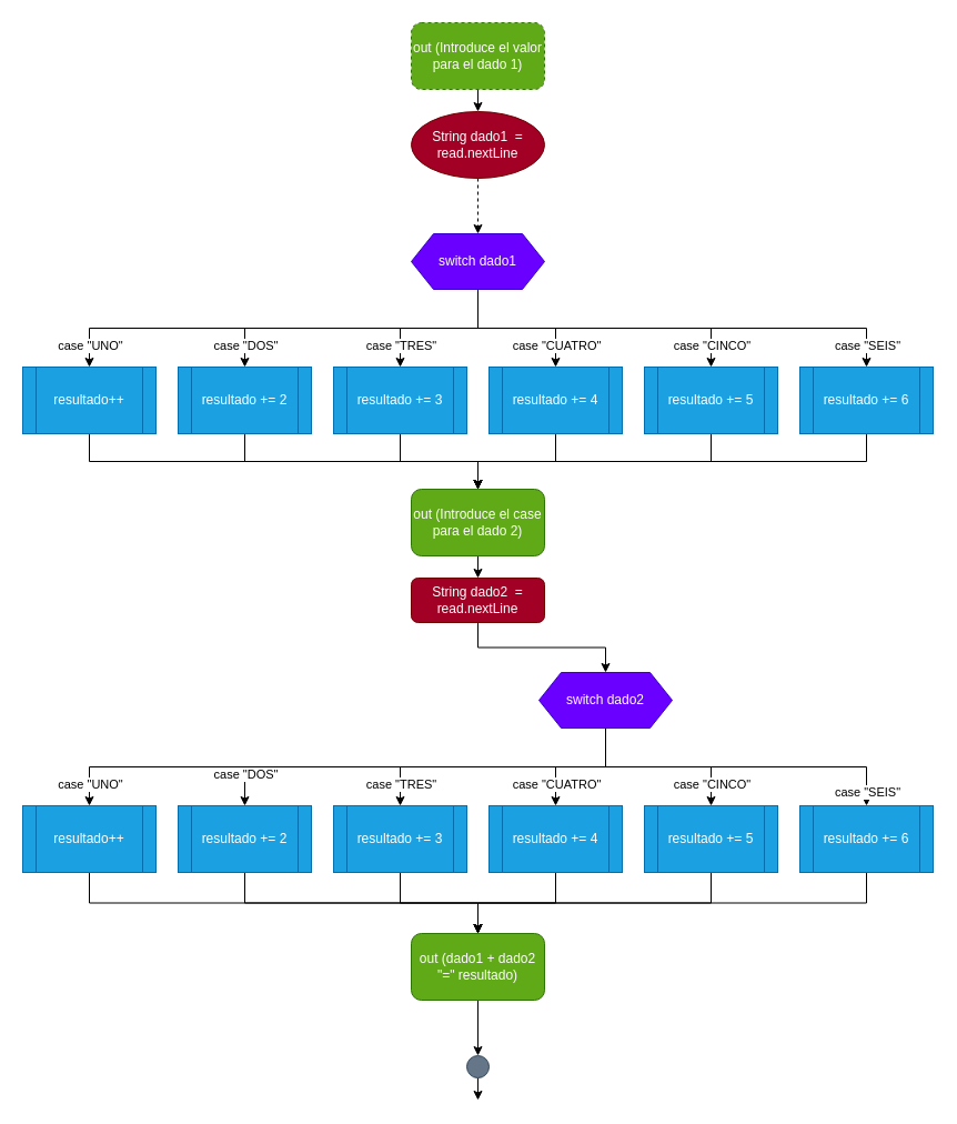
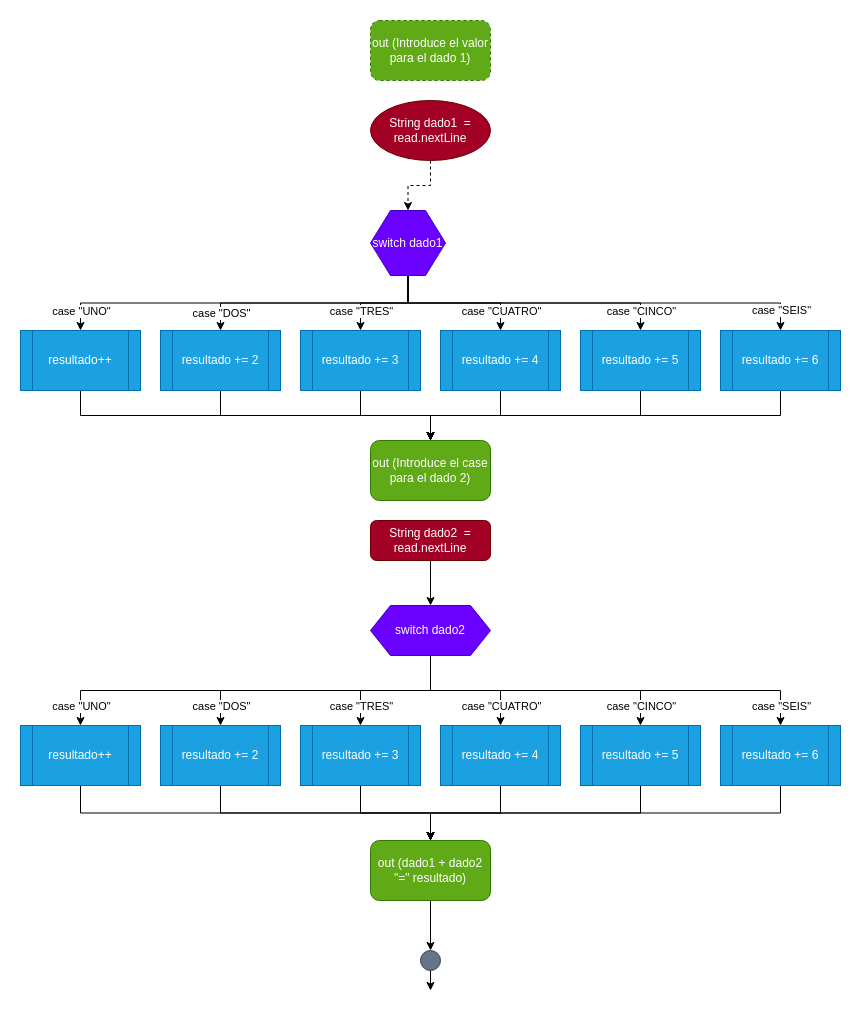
- <mxCell id="2" style="edgeStyle=orthogonalEdgeStyle;rounded=0;orthogonalLoop=1;jettySize=auto;html=1;exitX=0.5;exitY=1;exitDx=0;exitDy=0;entryX=0.5;entryY=0;entryDx=0;entryDy=0;" edge="1" parent="1" source="3" target="5"><mxGeometry relative="1" as="geometry" /></mxCell>
- <mxCell id="14" value="switch dado1" style="shape=hexagon;perimeter=hexagonPerimeter2;whiteSpace=wrap;html=1;fixedSize=1;fillColor=#6a00ff;fontColor=#ffffff;strokeColor=#3700CC;" vertex="1" parent="1"><mxGeometry x="370" y="210" width="120" height="50" as="geometry" /></mxCell>
+ <mxCell id="14" value="switch dado1" style="shape=hexagon;perimeter=hexagonPerimeter2;whiteSpace=wrap;html=1;fixedSize=1;fillColor=#6a00ff;fontColor=#ffffff;strokeColor=#3700CC;" vertex="1" parent="1"><mxGeometry x="370" y="210" width="75" height="65" as="geometry" /></mxCell>
- <mxCell id="31" style="edgeStyle=orthogonalEdgeStyle;rounded=0;orthogonalLoop=1;jettySize=auto;html=1;exitX=0.5;exitY=1;exitDx=0;exitDy=0;entryX=0.5;entryY=0;entryDx=0;entryDy=0;" edge="1" parent="1" source="32" target="34"><mxGeometry relative="1" as="geometry" /></mxCell>
- <mxCell id="43" value="switch dado2" style="shape=hexagon;perimeter=hexagonPerimeter2;whiteSpace=wrap;html=1;fixedSize=1;fillColor=#6a00ff;fontColor=#ffffff;strokeColor=#3700CC;" vertex="1" parent="1"><mxGeometry x="485" y="605" width="120" height="50" as="geometry" /></mxCell>
+ <mxCell id="43" value="switch dado2" style="shape=hexagon;perimeter=hexagonPerimeter2;whiteSpace=wrap;html=1;fixedSize=1;fillColor=#6a00ff;fontColor=#ffffff;strokeColor=#3700CC;" vertex="1" parent="1"><mxGeometry x="370" y="605" width="120" height="50" as="geometry" /></mxCell>
